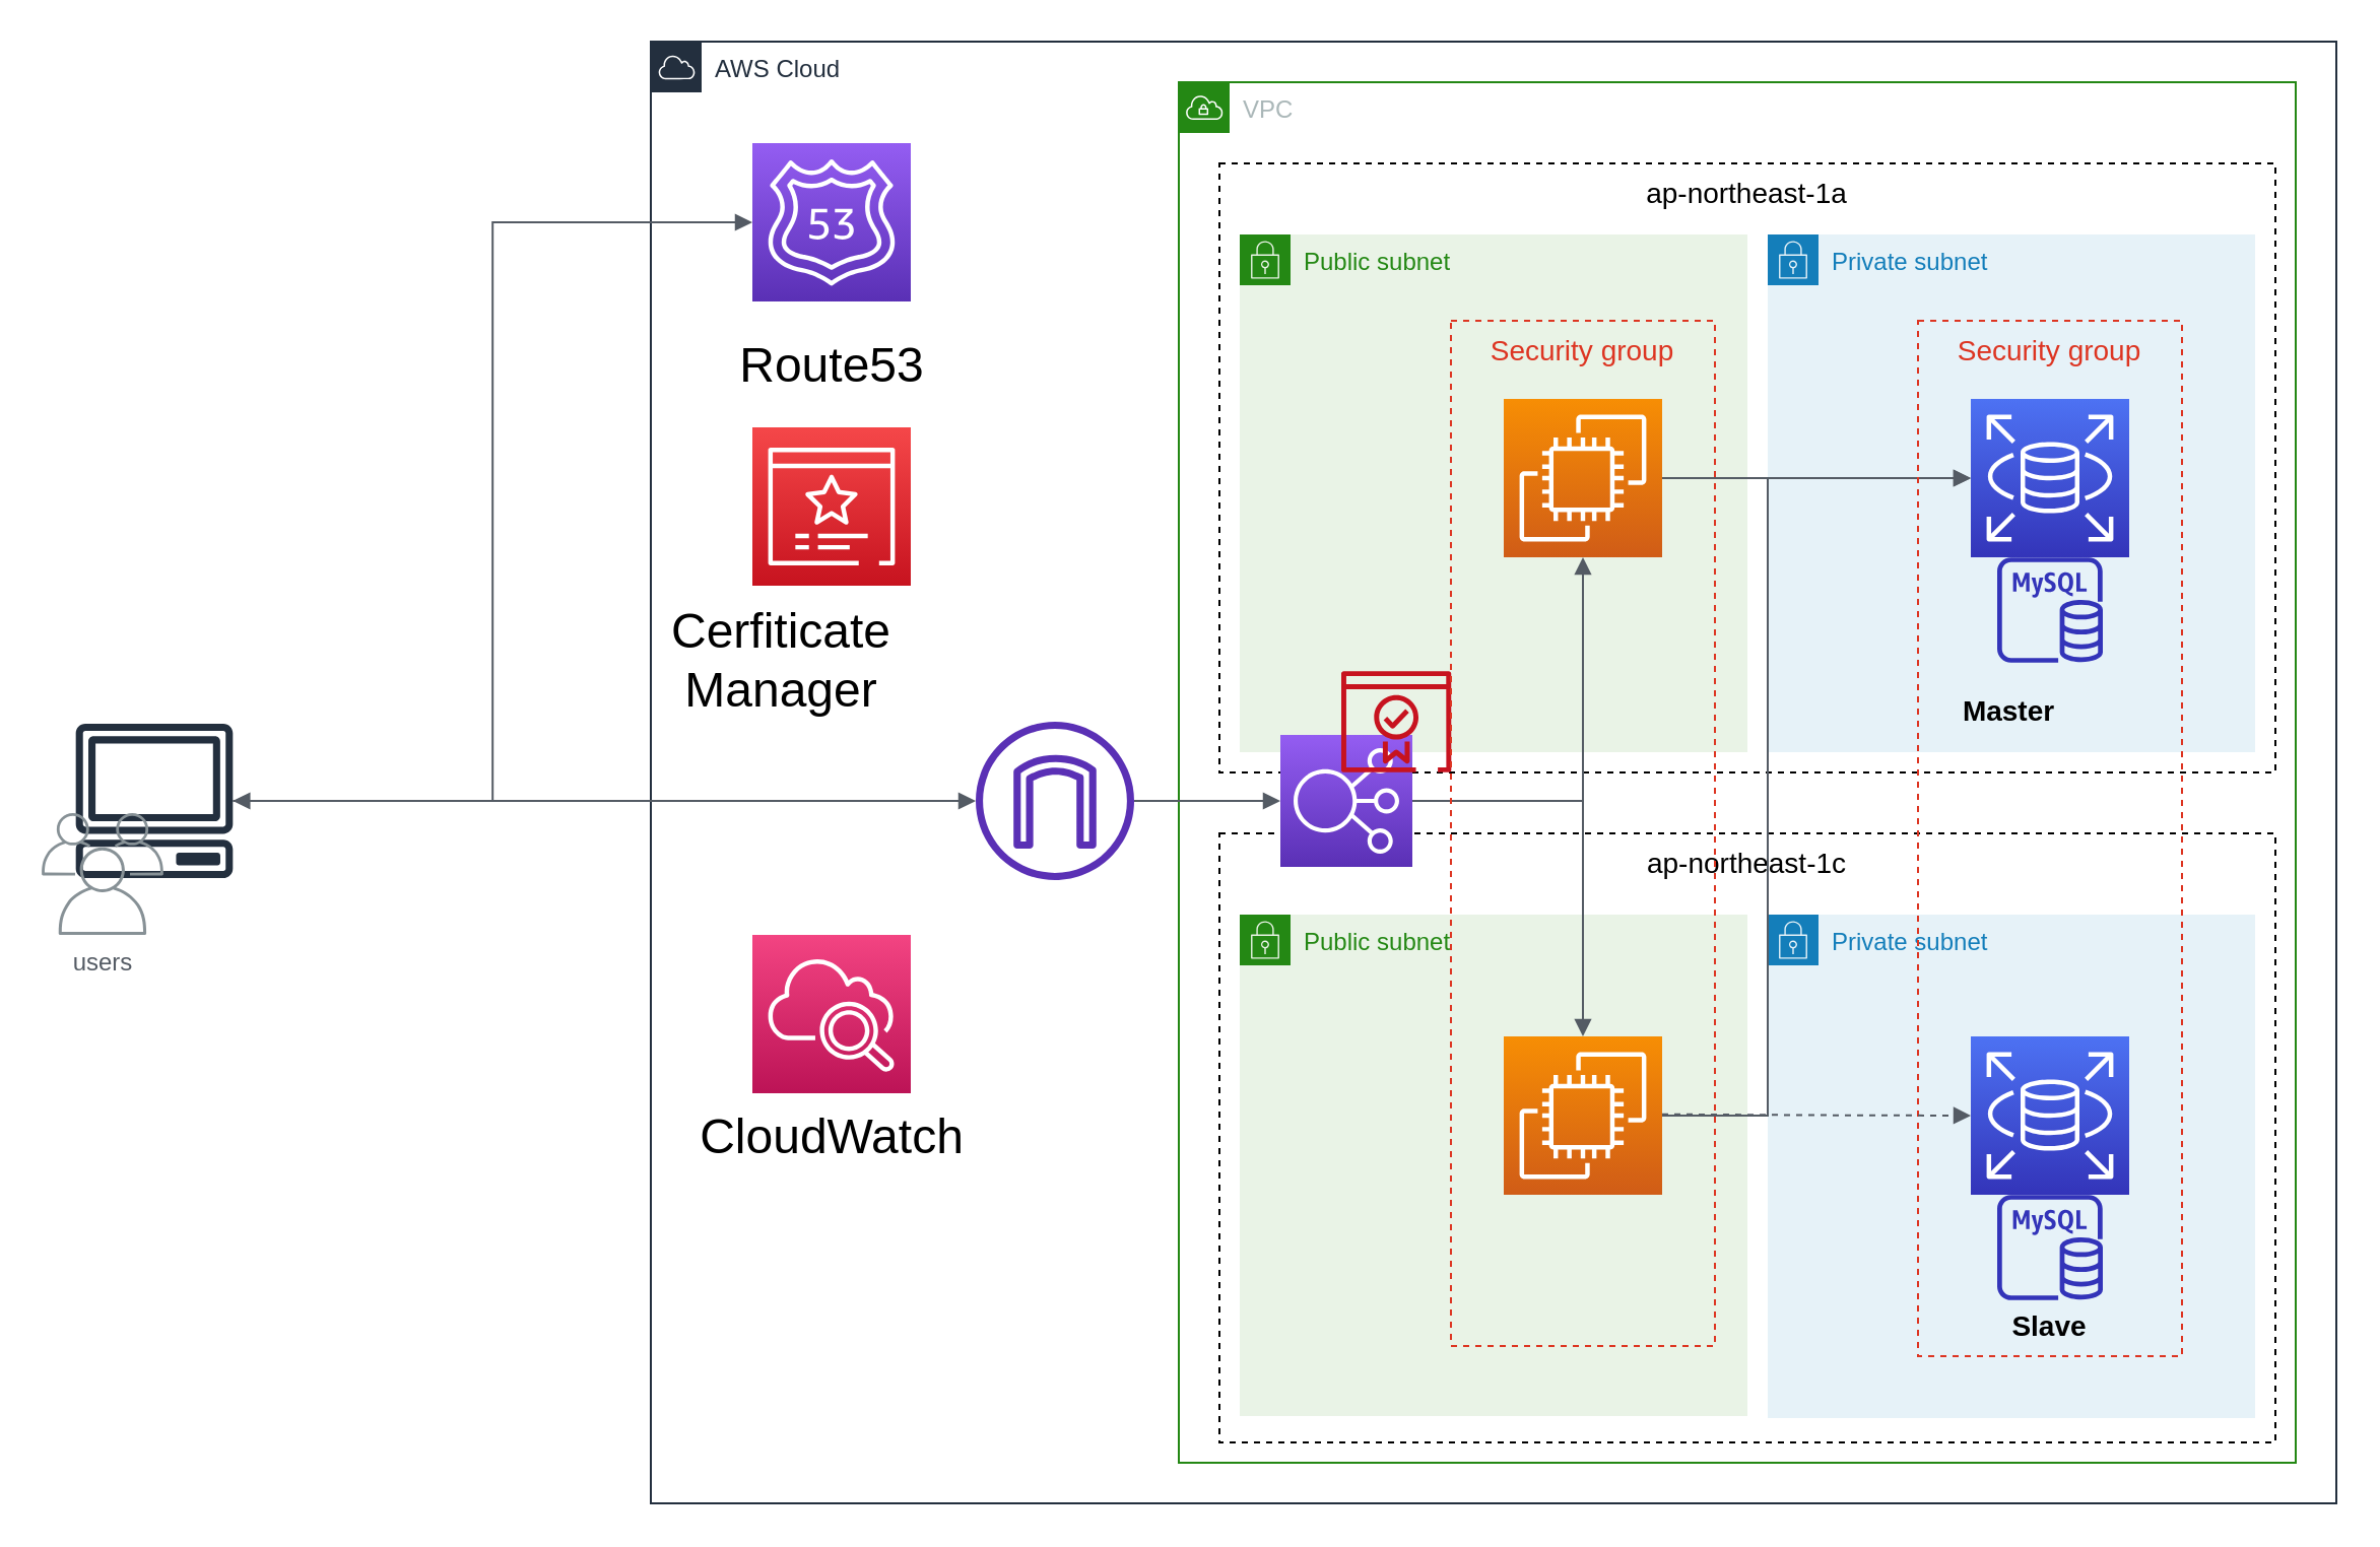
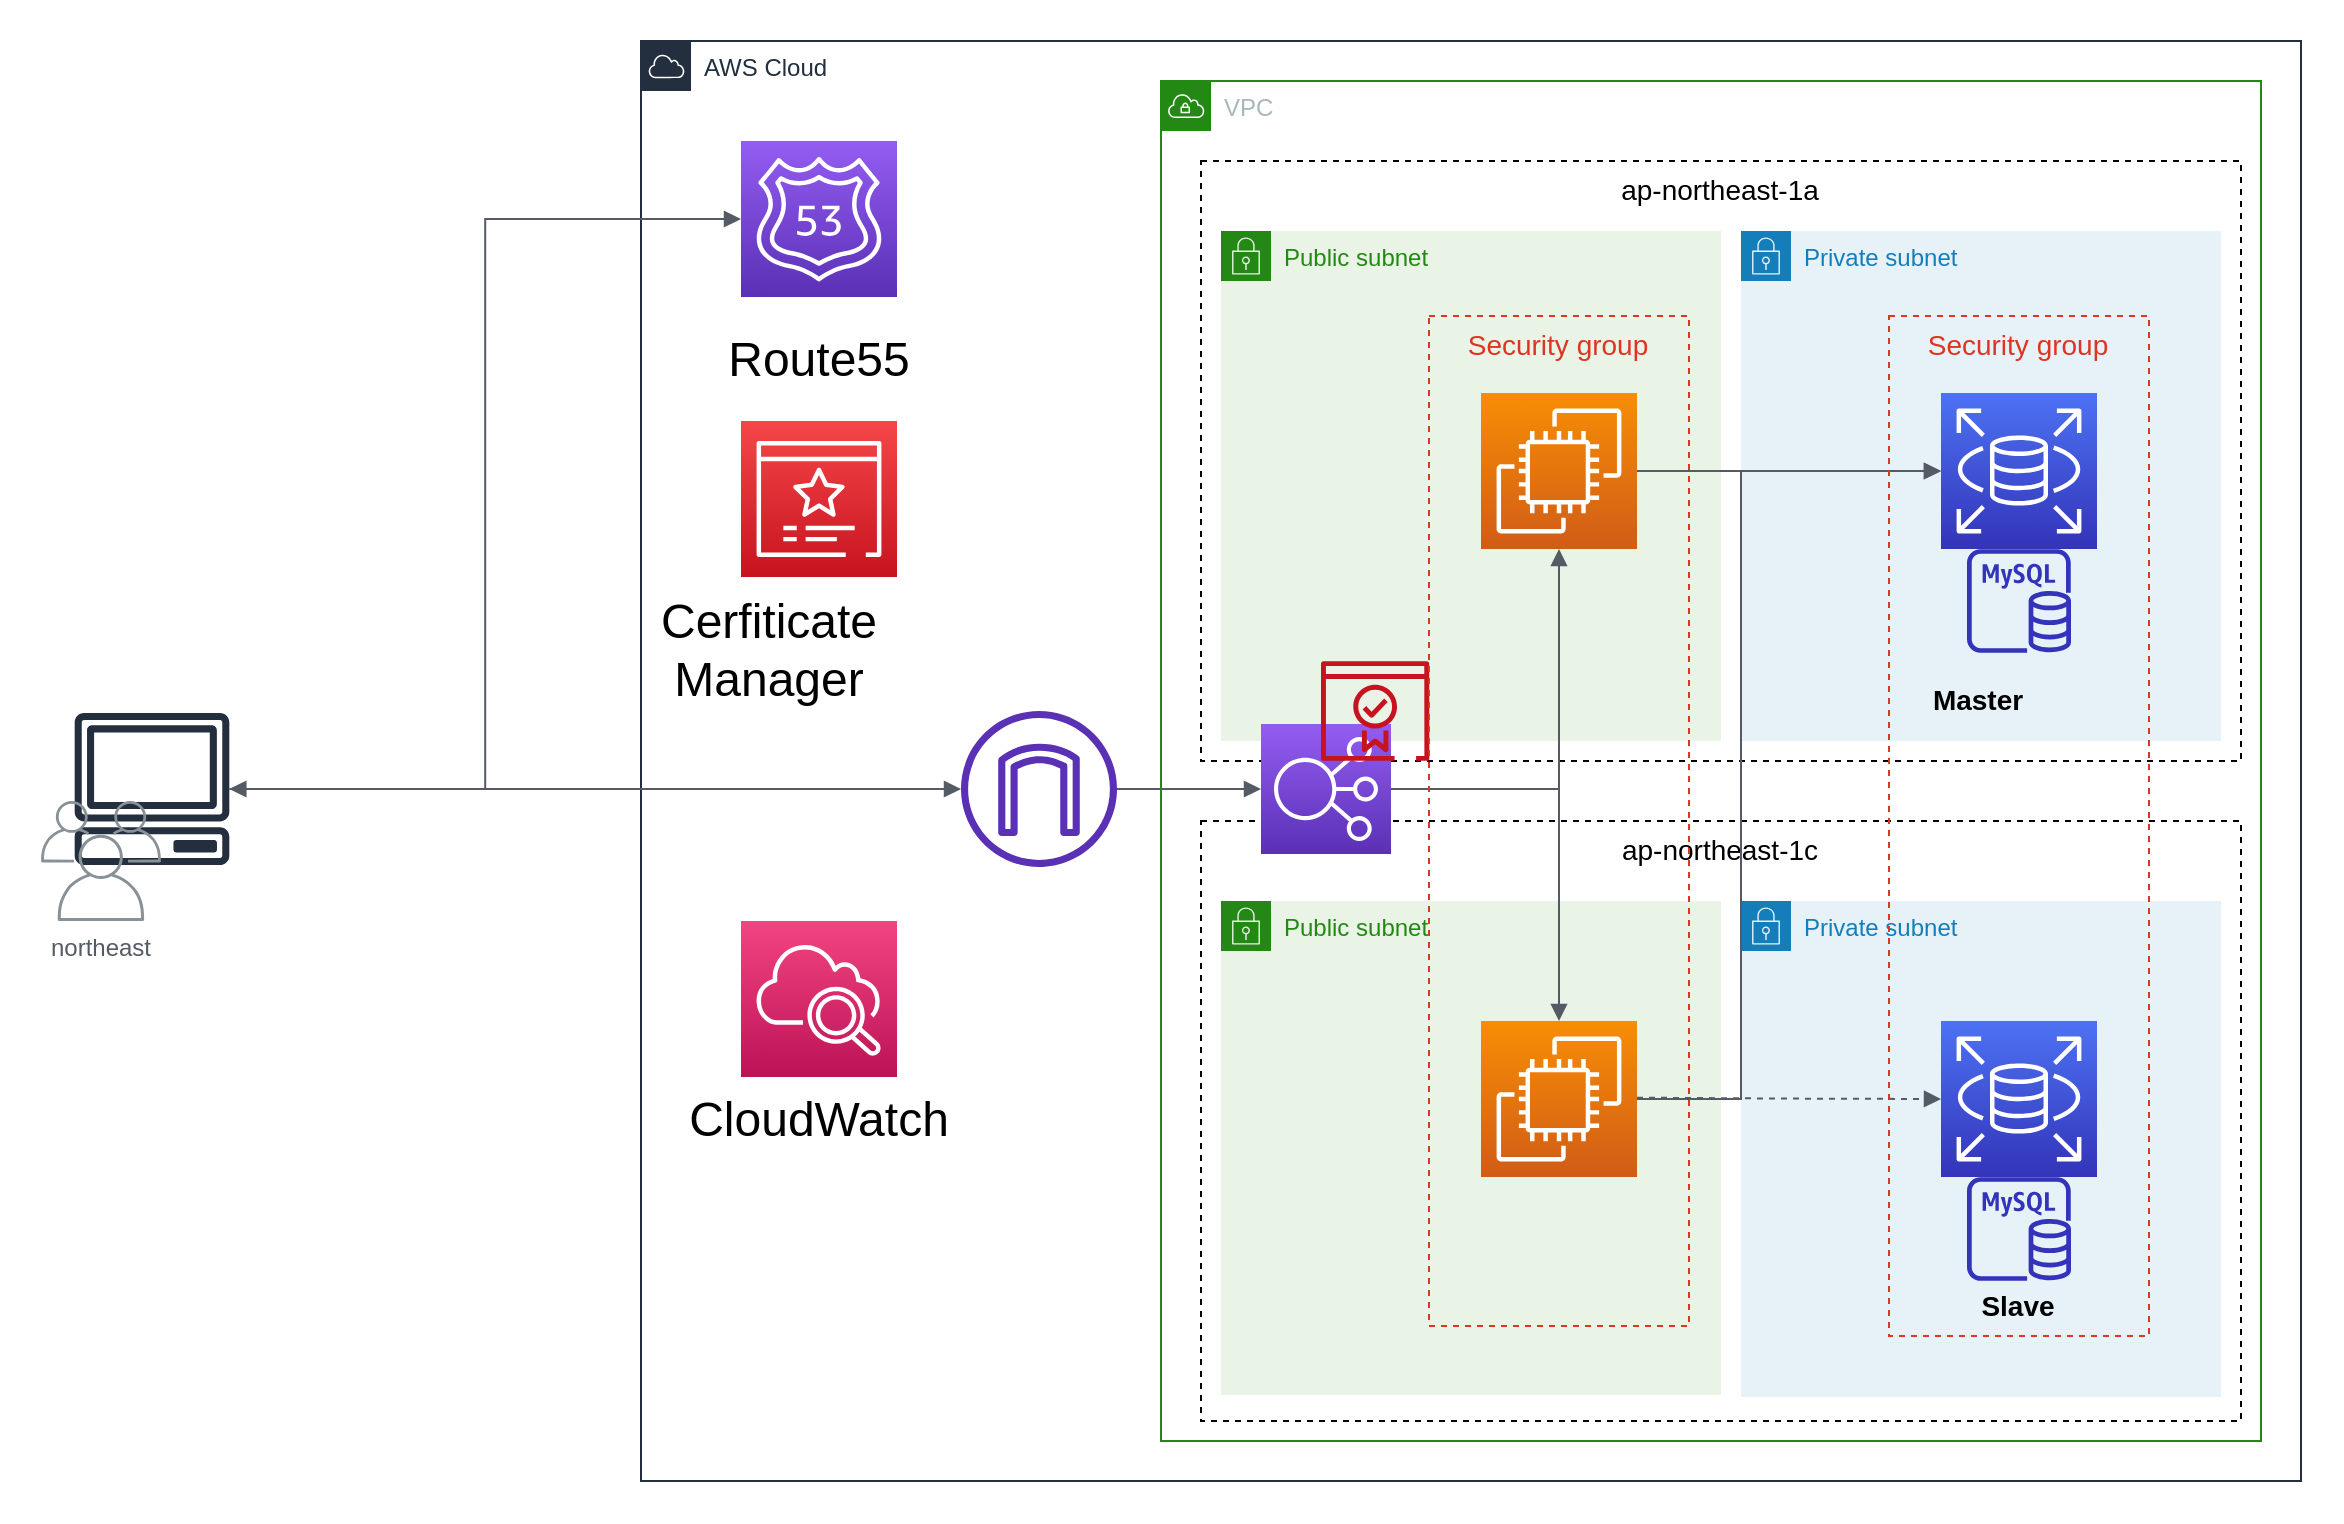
- <mxCell id="5" value="&lt;font style=&quot;vertical-align: inherit&quot;&gt;&lt;font style=&quot;vertical-align: inherit ; font-size: 24px&quot;&gt;Route53&lt;br&gt;&lt;/font&gt;&lt;/font&gt;" style="text;html=1;strokeColor=none;fillColor=none;align=center;verticalAlign=middle;whiteSpace=wrap;rounded=0;" vertex="1" parent="1"><mxGeometry x="373.5" y="160" width="71" height="40" as="geometry" /></mxCell>
+ <mxCell id="5" value="&lt;font style=&quot;vertical-align: inherit&quot;&gt;&lt;font style=&quot;vertical-align: inherit ; font-size: 24px&quot;&gt;Route55&lt;br&gt;&lt;/font&gt;&lt;/font&gt;" style="text;html=1;strokeColor=none;fillColor=none;align=center;verticalAlign=middle;whiteSpace=wrap;rounded=0;" vertex="1" parent="1"><mxGeometry x="373.5" y="160" width="71" height="40" as="geometry" /></mxCell>
- <mxCell id="12" value="users" style="outlineConnect=0;gradientColor=none;fontColor=#545B64;strokeColor=none;fillColor=#879196;dashed=0;verticalLabelPosition=bottom;verticalAlign=top;align=center;html=1;fontSize=12;fontStyle=0;aspect=fixed;shape=mxgraph.aws4.illustration_users;pointerEvents=1" vertex="1" parent="1"><mxGeometry x="20" y="400" width="60" height="60" as="geometry" /></mxCell>
+ <mxCell id="12" value="northeast" style="outlineConnect=0;gradientColor=none;fontColor=#545B64;strokeColor=none;fillColor=#879196;dashed=0;verticalLabelPosition=bottom;verticalAlign=top;align=center;html=1;fontSize=12;fontStyle=0;aspect=fixed;shape=mxgraph.aws4.illustration_users;pointerEvents=1" vertex="1" parent="1"><mxGeometry x="20" y="400" width="60" height="60" as="geometry" /></mxCell>
